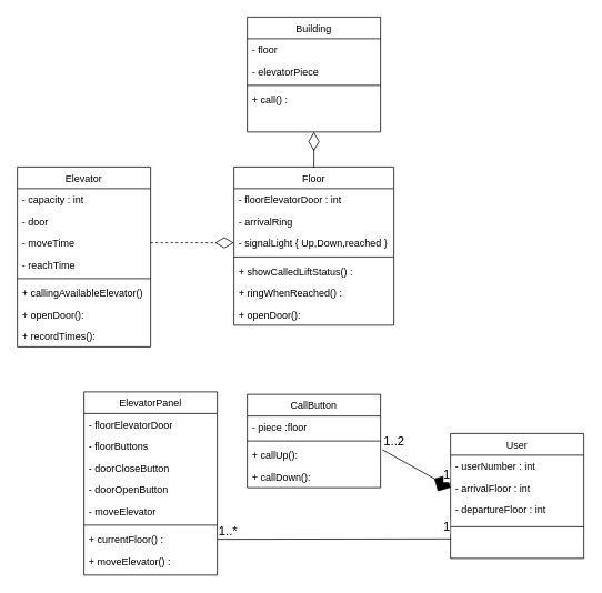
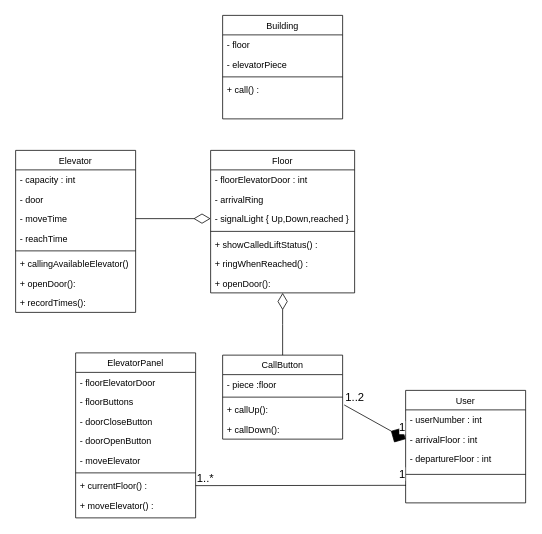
- <mxCell id="46" value="" style="endArrow=diamondThin;endSize=20;endFill=0;shadow=0;strokeWidth=1;rounded=0;edgeStyle=elbowEdgeStyle;elbow=vertical;entryX=0.5;entryY=1;entryDx=0;entryDy=0;exitX=0.5;exitY=0;exitDx=0;exitDy=0;" edge="1" parent="1" source="20" target="28"><mxGeometry width="160" relative="1" as="geometry"><mxPoint x="240" y="560" as="sourcePoint" /><mxPoint x="110" y="486" as="targetPoint" /></mxGeometry></mxCell>
- <mxCell id="45" value="" style="endArrow=diamondThin;endSize=20;endFill=0;shadow=0;strokeWidth=1;rounded=0;entryX=0;entryY=0.5;entryDx=0;entryDy=0;exitX=1;exitY=0.5;exitDx=0;exitDy=0;dashed=1;" edge="1" parent="1" source="5" target="23"><mxGeometry width="160" relative="1" as="geometry"><mxPoint x="430" y="410" as="sourcePoint" /><mxPoint x="378" y="290" as="targetPoint" /></mxGeometry></mxCell>
+ <mxCell id="45" value="" style="endArrow=diamondThin;endSize=20;endFill=0;shadow=0;strokeWidth=1;rounded=0;entryX=0;entryY=0.5;entryDx=0;entryDy=0;exitX=1;exitY=0.5;exitDx=0;exitDy=0;" edge="1" parent="1" source="5" target="23"><mxGeometry width="160" relative="1" as="geometry"><mxPoint x="430" y="410" as="sourcePoint" /><mxPoint x="378" y="290" as="targetPoint" /></mxGeometry></mxCell>
+ <mxCell id="44" value="" style="endArrow=diamondThin;endSize=20;endFill=0;shadow=0;strokeWidth=1;rounded=0;edgeStyle=elbowEdgeStyle;elbow=vertical;entryX=0.5;entryY=1;entryDx=0;entryDy=0;exitX=0.5;exitY=0;exitDx=0;exitDy=0;" edge="1" parent="1" source="39" target="20"><mxGeometry width="160" relative="1" as="geometry"><mxPoint x="150" y="370" as="sourcePoint" /><mxPoint x="170" y="250" as="targetPoint" /></mxGeometry></mxCell>
